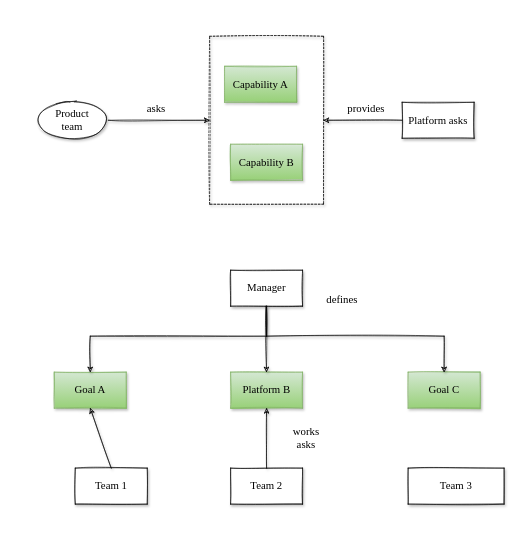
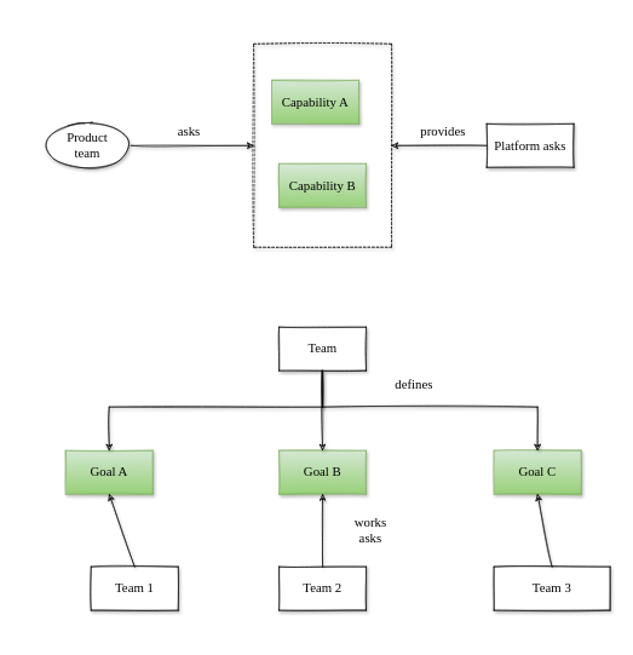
- <mxCell id="5" value="&lt;font face=&quot;Comic Sans MS&quot; style=&quot;font-size: 18px&quot;&gt;Capability B&lt;/font&gt;" style="rounded=0;whiteSpace=wrap;html=1;shadow=1;sketch=1;gradientColor=#97d077;fillColor=#d5e8d4;strokeColor=#82b366;" vertex="1" parent="1"><mxGeometry x="384" y="240" width="120" height="60" as="geometry" /></mxCell>
+ <mxCell id="5" value="&lt;font face=&quot;Comic Sans MS&quot; style=&quot;font-size: 18px&quot;&gt;Capability B&lt;/font&gt;" style="rounded=0;whiteSpace=wrap;html=1;shadow=1;sketch=1;gradientColor=#97d077;fillColor=#d5e8d4;strokeColor=#82b366;" vertex="1" parent="1"><mxGeometry x="384" y="225" width="120" height="60" as="geometry" /></mxCell>
- <mxCell id="11" value="&lt;font face=&quot;Comic Sans MS&quot; style=&quot;font-size: 18px&quot;&gt;Manager&lt;/font&gt;" style="rounded=0;whiteSpace=wrap;html=1;shadow=1;sketch=1;" vertex="1" parent="1"><mxGeometry x="384" y="450" width="120" height="60" as="geometry" /></mxCell>
+ <mxCell id="11" value="&lt;font face=&quot;Comic Sans MS&quot; style=&quot;font-size: 18px&quot;&gt;Team&lt;/font&gt;" style="rounded=0;whiteSpace=wrap;html=1;shadow=1;sketch=1;" vertex="1" parent="1"><mxGeometry x="384" y="450" width="120" height="60" as="geometry" /></mxCell>
- <mxCell id="24" value="&lt;font face=&quot;Comic Sans MS&quot; style=&quot;font-size: 18px&quot;&gt;defines&lt;/font&gt;" style="text;html=1;strokeColor=none;fillColor=none;align=center;verticalAlign=middle;whiteSpace=wrap;rounded=0;shadow=1;dashed=1;sketch=1;" vertex="1" parent="1"><mxGeometry x="550" y="490" width="40" height="20" as="geometry" /></mxCell>
+ <mxCell id="24" value="&lt;font face=&quot;Comic Sans MS&quot; style=&quot;font-size: 18px&quot;&gt;defines&lt;/font&gt;" style="text;html=1;strokeColor=none;fillColor=none;align=center;verticalAlign=middle;whiteSpace=wrap;rounded=0;shadow=1;dashed=1;sketch=1;" vertex="1" parent="1"><mxGeometry x="550" y="520" width="40" height="20" as="geometry" /></mxCell>
- <mxCell id="13" value="&lt;font face=&quot;Comic Sans MS&quot; style=&quot;font-size: 18px&quot;&gt;Platform B&lt;/font&gt;" style="rounded=0;whiteSpace=wrap;html=1;shadow=1;sketch=1;gradientColor=#97d077;fillColor=#d5e8d4;strokeColor=#82b366;" vertex="1" parent="1"><mxGeometry x="384" y="620" width="120" height="60" as="geometry" /></mxCell>
+ <mxCell id="13" value="&lt;font face=&quot;Comic Sans MS&quot; style=&quot;font-size: 18px&quot;&gt;Goal B&lt;/font&gt;" style="rounded=0;whiteSpace=wrap;html=1;shadow=1;sketch=1;gradientColor=#97d077;fillColor=#d5e8d4;strokeColor=#82b366;" vertex="1" parent="1"><mxGeometry x="384" y="620" width="120" height="60" as="geometry" /></mxCell>
+ <mxCell id="23" value="" style="endArrow=classic;html=1;shadow=1;strokeWidth=1;entryX=0.5;entryY=1;entryDx=0;entryDy=0;exitX=0.5;exitY=0;exitDx=0;exitDy=0;sketch=1;" edge="1" parent="1" source="20" target="14"><mxGeometry width="50" height="50" relative="1" as="geometry"><mxPoint x="170" y="800" as="sourcePoint" /><mxPoint x="170" y="700" as="targetPoint" /></mxGeometry></mxCell>
